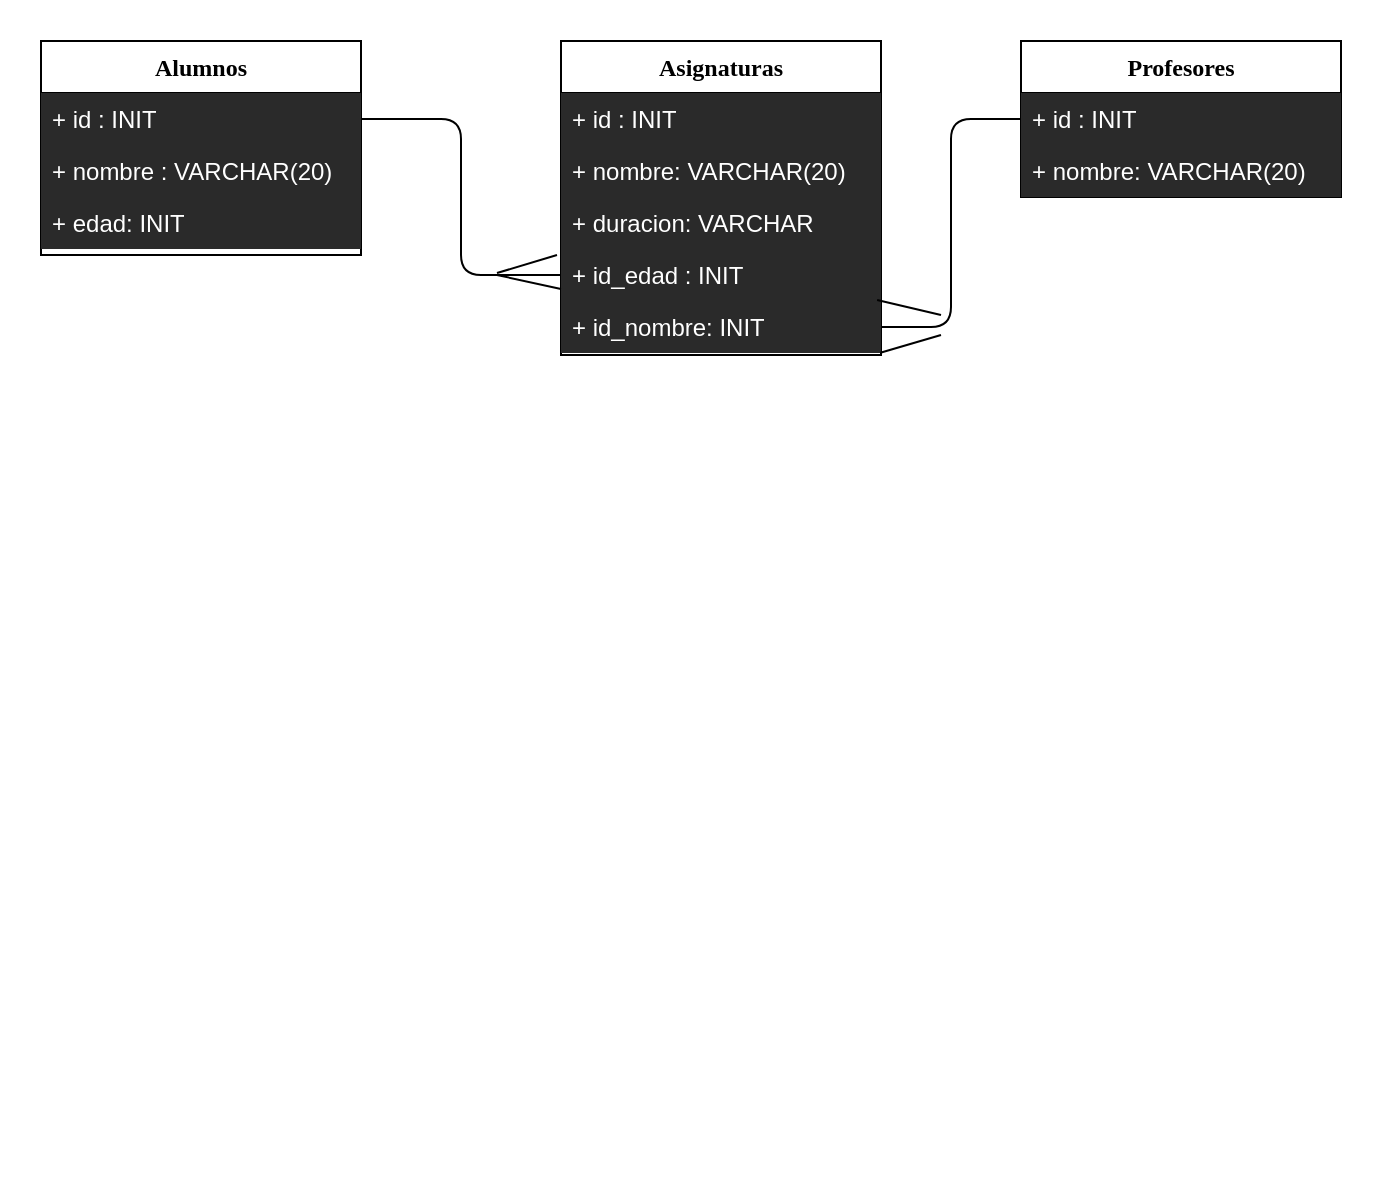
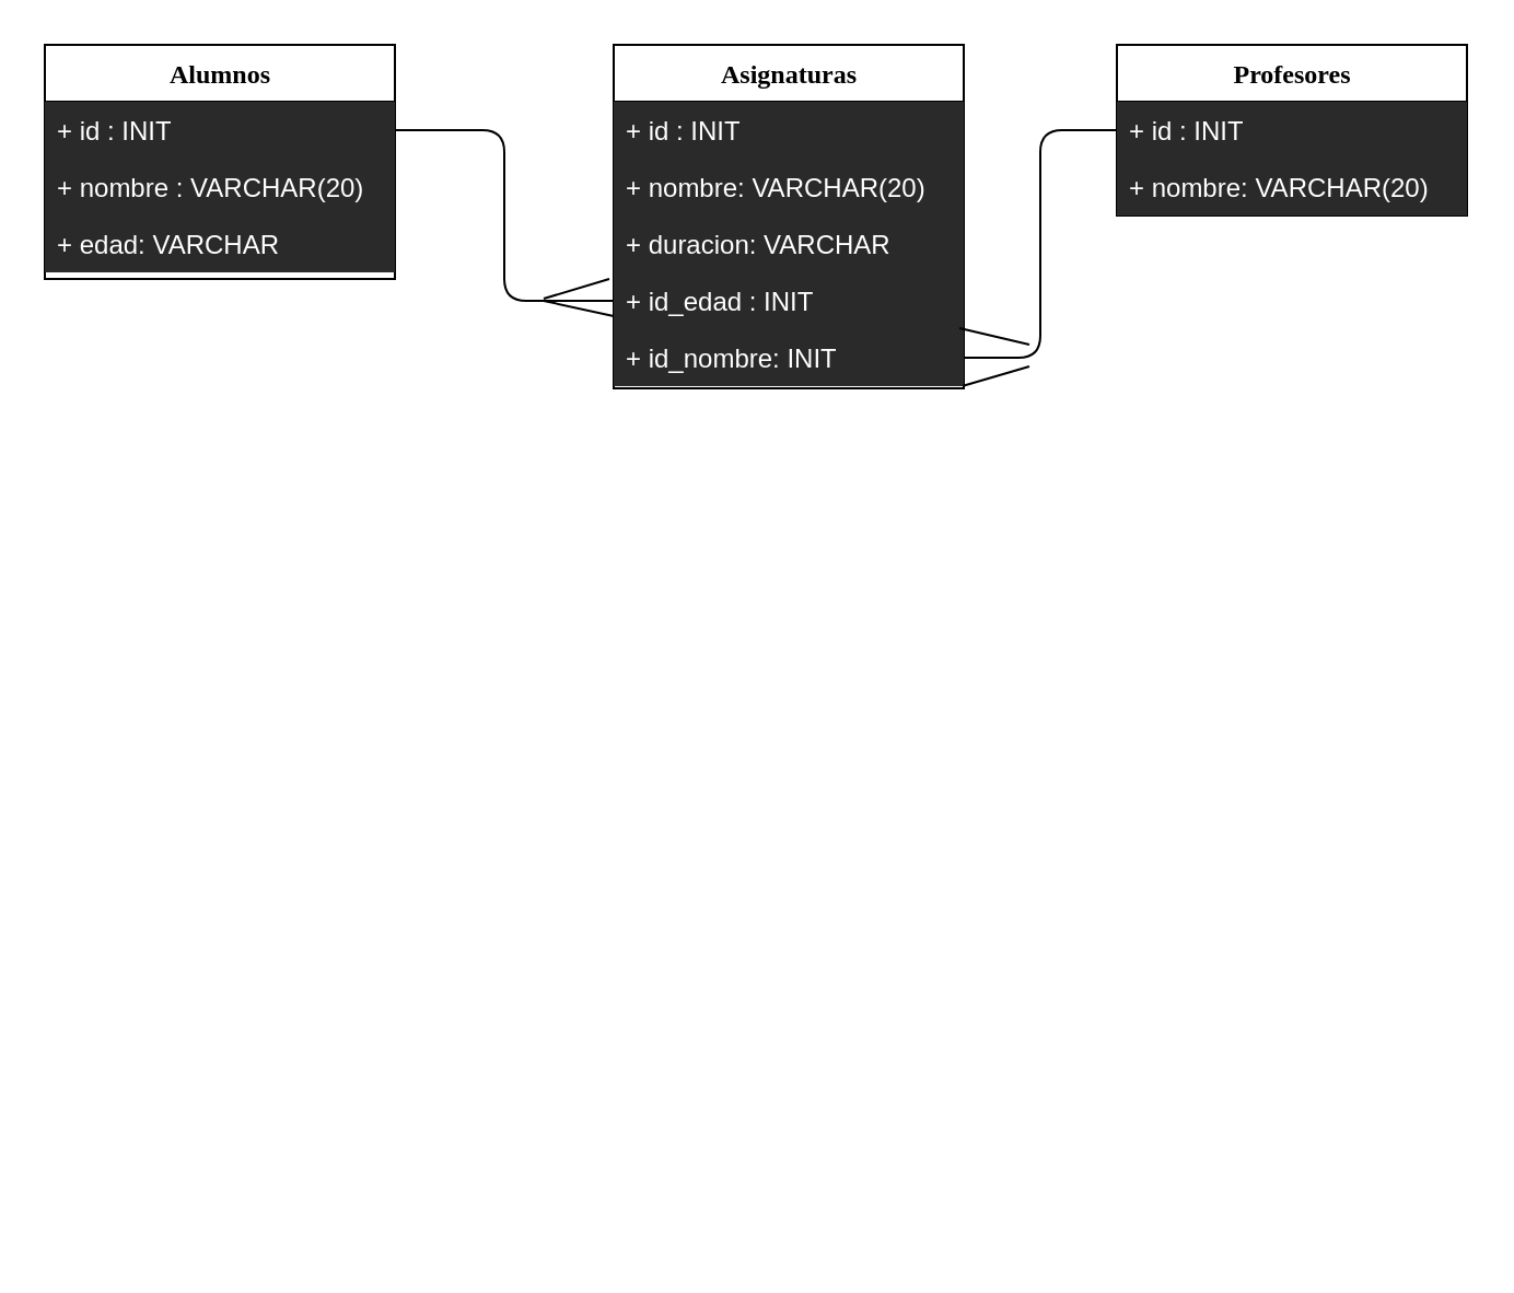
- <mxCell id="5" value="+ edad: INIT" style="text;html=1;strokeColor=none;align=left;verticalAlign=top;spacingLeft=4;spacingRight=4;whiteSpace=wrap;overflow=hidden;rotatable=0;points=[[0,0.5],[1,0.5]];portConstraint=eastwest;fontColor=#FFFFFF;fillColor=#2A2A2A;" parent="2" vertex="1"><mxGeometry y="78" width="160" height="26" as="geometry" /></mxCell>
+ <mxCell id="5" value="+ edad: VARCHAR" style="text;html=1;strokeColor=none;align=left;verticalAlign=top;spacingLeft=4;spacingRight=4;whiteSpace=wrap;overflow=hidden;rotatable=0;points=[[0,0.5],[1,0.5]];portConstraint=eastwest;fontColor=#FFFFFF;fillColor=#2A2A2A;" parent="2" vertex="1"><mxGeometry y="78" width="160" height="26" as="geometry" /></mxCell>
